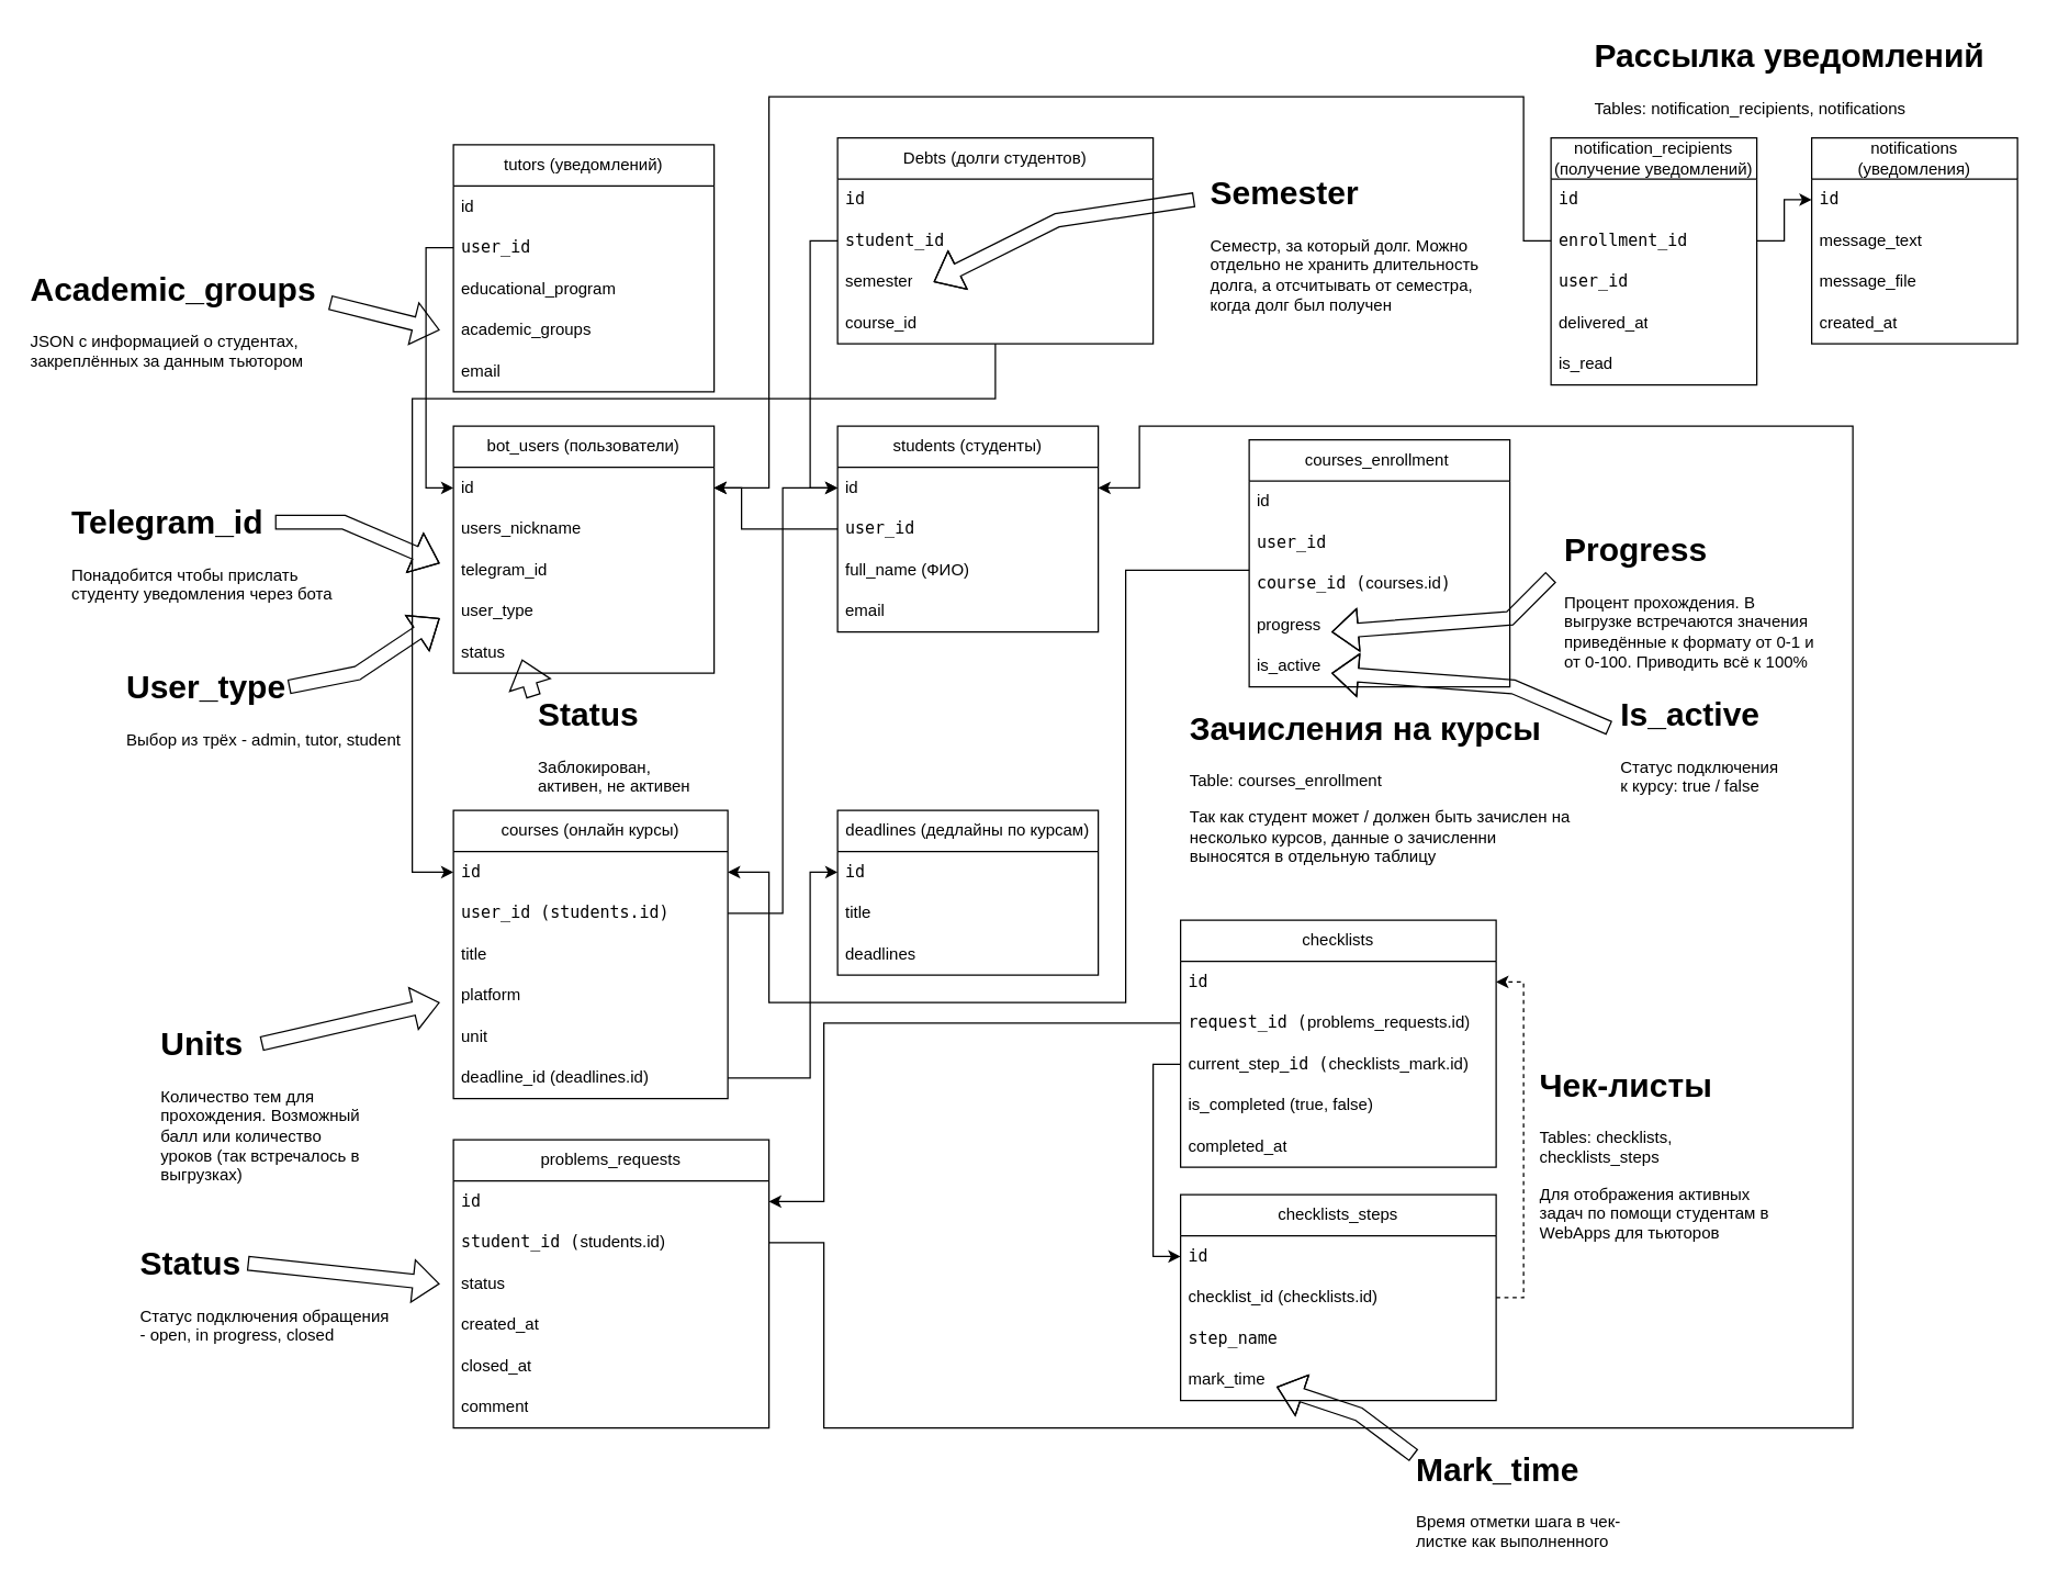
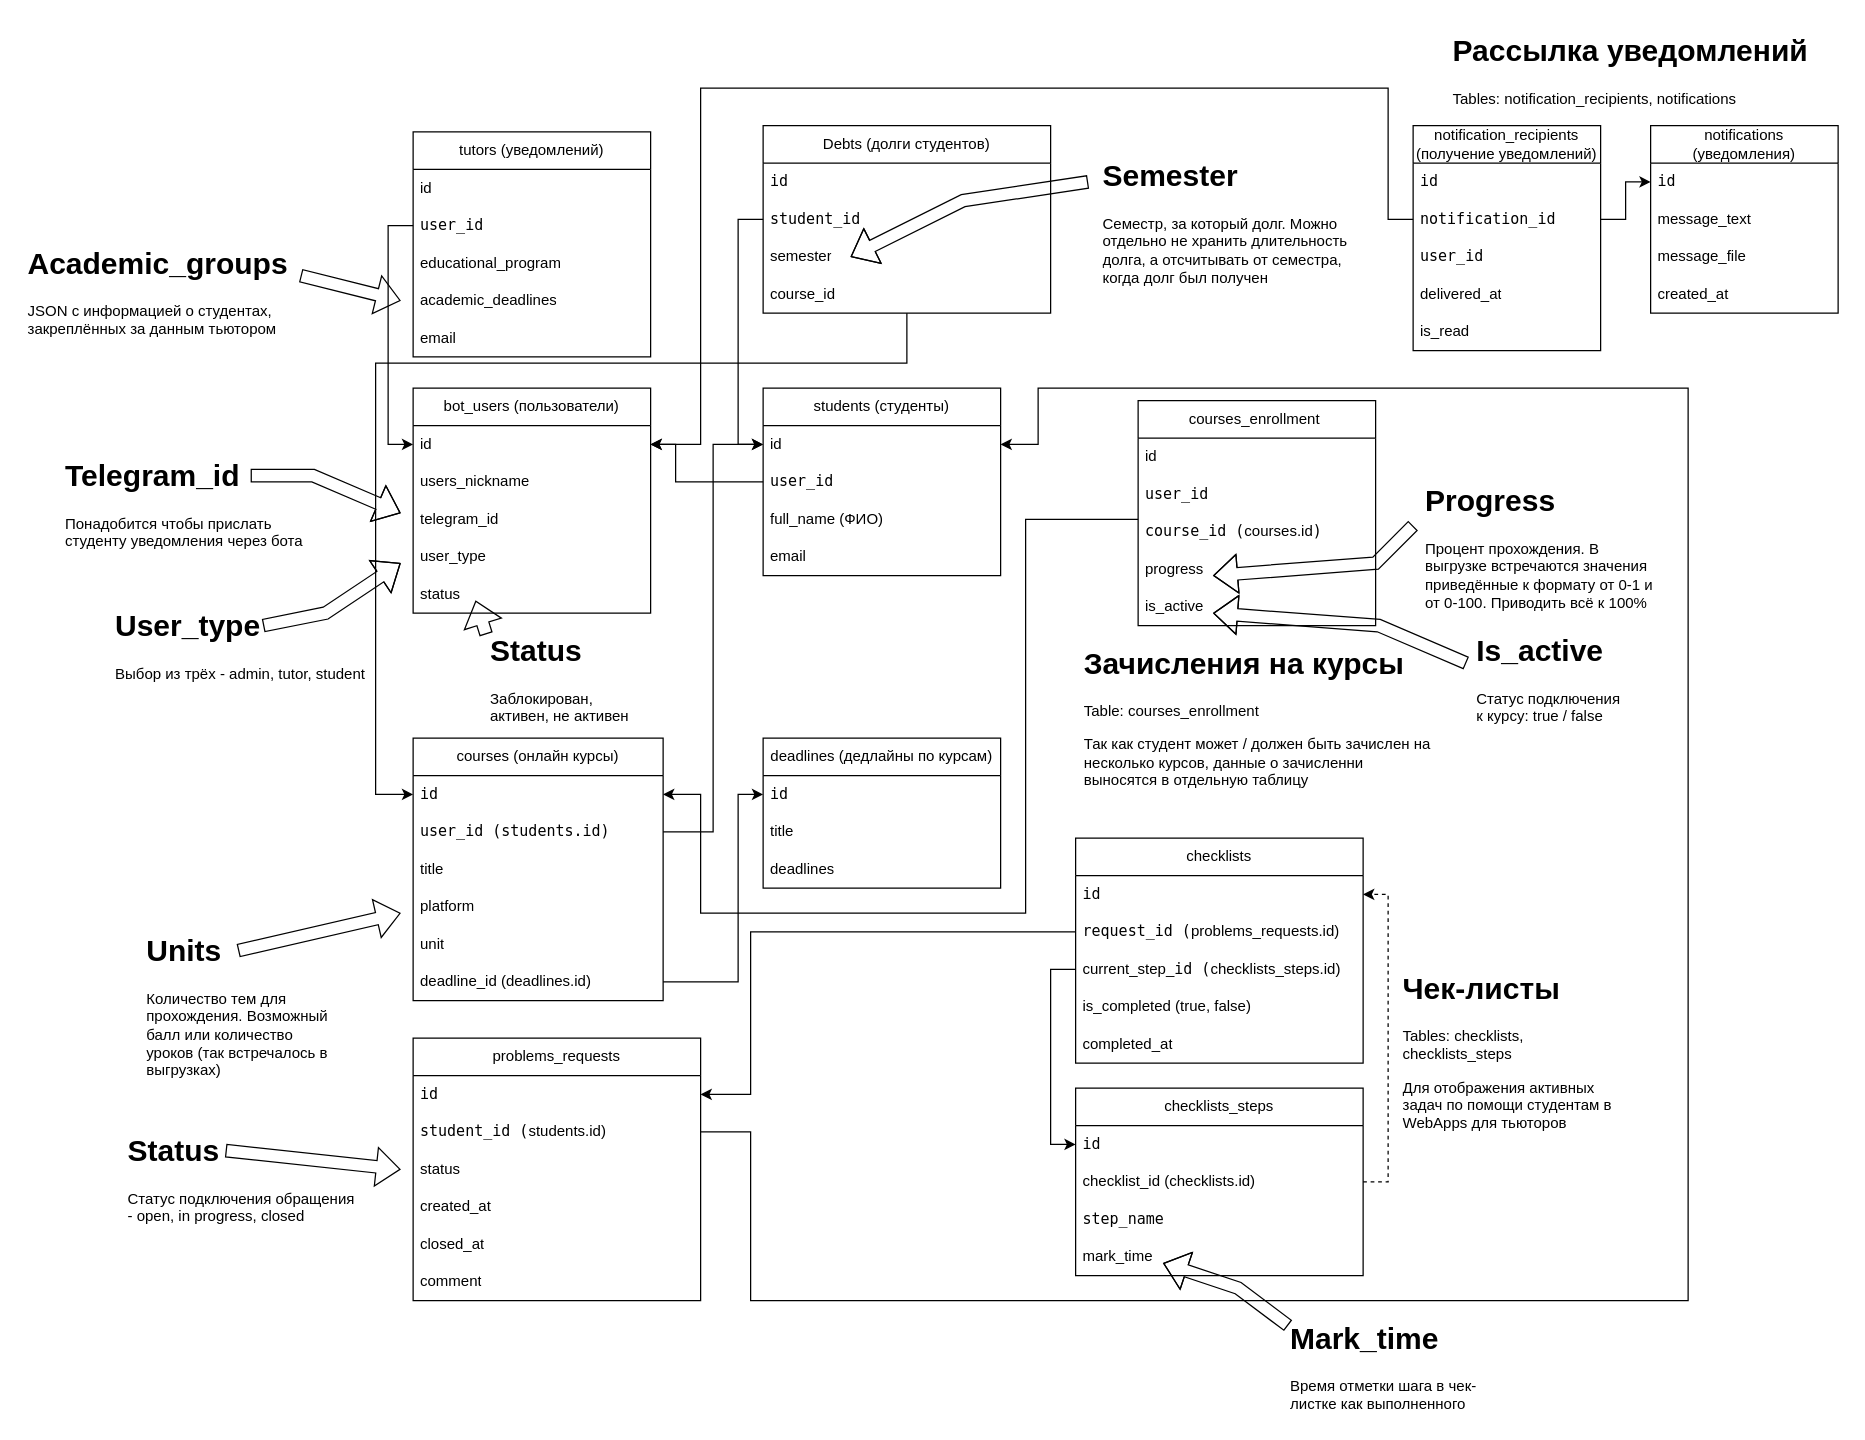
- <mxCell id="99" value="&lt;code&gt;enrollment_id&lt;/code&gt; " style="text;strokeColor=none;fillColor=none;align=left;verticalAlign=middle;spacingLeft=4;spacingRight=4;overflow=hidden;points=[[0,0.5],[1,0.5]];portConstraint=eastwest;rotatable=0;whiteSpace=wrap;html=1;" vertex="1" parent="97"><mxGeometry y="60" width="150" height="30" as="geometry" /></mxCell>
+ <mxCell id="99" value="&lt;code&gt;notification_id&lt;/code&gt; " style="text;strokeColor=none;fillColor=none;align=left;verticalAlign=middle;spacingLeft=4;spacingRight=4;overflow=hidden;points=[[0,0.5],[1,0.5]];portConstraint=eastwest;rotatable=0;whiteSpace=wrap;html=1;" vertex="1" parent="97"><mxGeometry y="60" width="150" height="30" as="geometry" /></mxCell>
- <mxCell id="70" value="&lt;span style=&quot;white-space: pre-wrap;&quot; data-src-align=&quot;0:13&quot; class=&quot;EzKURWReUAB5oZgtQNkl&quot;&gt;academic&lt;/span&gt;_&lt;span style=&quot;white-space: pre-wrap;&quot; data-src-align=&quot;14:6&quot; class=&quot;EzKURWReUAB5oZgtQNkl&quot;&gt;groups&lt;/span&gt;" style="text;strokeColor=none;fillColor=none;align=left;verticalAlign=middle;spacingLeft=4;spacingRight=4;overflow=hidden;points=[[0,0.5],[1,0.5]];portConstraint=eastwest;rotatable=0;whiteSpace=wrap;html=1;" vertex="1" parent="66"><mxGeometry y="120" width="190" height="30" as="geometry" /></mxCell>
+ <mxCell id="70" value="&lt;span style=&quot;white-space: pre-wrap;&quot; data-src-align=&quot;0:13&quot; class=&quot;EzKURWReUAB5oZgtQNkl&quot;&gt;academic&lt;/span&gt;_&lt;span style=&quot;white-space: pre-wrap;&quot; data-src-align=&quot;14:6&quot; class=&quot;EzKURWReUAB5oZgtQNkl&quot;&gt;deadlines&lt;/span&gt;" style="text;strokeColor=none;fillColor=none;align=left;verticalAlign=middle;spacingLeft=4;spacingRight=4;overflow=hidden;points=[[0,0.5],[1,0.5]];portConstraint=eastwest;rotatable=0;whiteSpace=wrap;html=1;" vertex="1" parent="66"><mxGeometry y="120" width="190" height="30" as="geometry" /></mxCell>
- <mxCell id="23" value="&lt;span style=&quot;white-space: pre-wrap;&quot; data-src-align=&quot;0:7&quot; class=&quot;EzKURWReUAB5oZgtQNkl&quot;&gt;current&lt;/span&gt;_&lt;span style=&quot;white-space: pre-wrap;&quot; data-src-align=&quot;8:3&quot; class=&quot;EzKURWReUAB5oZgtQNkl&quot;&gt;step_&lt;code&gt;id &lt;/code&gt;&lt;/span&gt;&lt;code&gt;(&lt;/code&gt;checklists_mark.id) " style="text;strokeColor=none;fillColor=none;align=left;verticalAlign=middle;spacingLeft=4;spacingRight=4;overflow=hidden;points=[[0,0.5],[1,0.5]];portConstraint=eastwest;rotatable=0;whiteSpace=wrap;html=1;" vertex="1" parent="20"><mxGeometry y="90" width="230" height="30" as="geometry" /></mxCell>
+ <mxCell id="23" value="&lt;span style=&quot;white-space: pre-wrap;&quot; data-src-align=&quot;0:7&quot; class=&quot;EzKURWReUAB5oZgtQNkl&quot;&gt;current&lt;/span&gt;_&lt;span style=&quot;white-space: pre-wrap;&quot; data-src-align=&quot;8:3&quot; class=&quot;EzKURWReUAB5oZgtQNkl&quot;&gt;step_&lt;code&gt;id &lt;/code&gt;&lt;/span&gt;&lt;code&gt;(&lt;/code&gt;checklists_steps.id) " style="text;strokeColor=none;fillColor=none;align=left;verticalAlign=middle;spacingLeft=4;spacingRight=4;overflow=hidden;points=[[0,0.5],[1,0.5]];portConstraint=eastwest;rotatable=0;whiteSpace=wrap;html=1;" vertex="1" parent="20"><mxGeometry y="90" width="230" height="30" as="geometry" /></mxCell>
